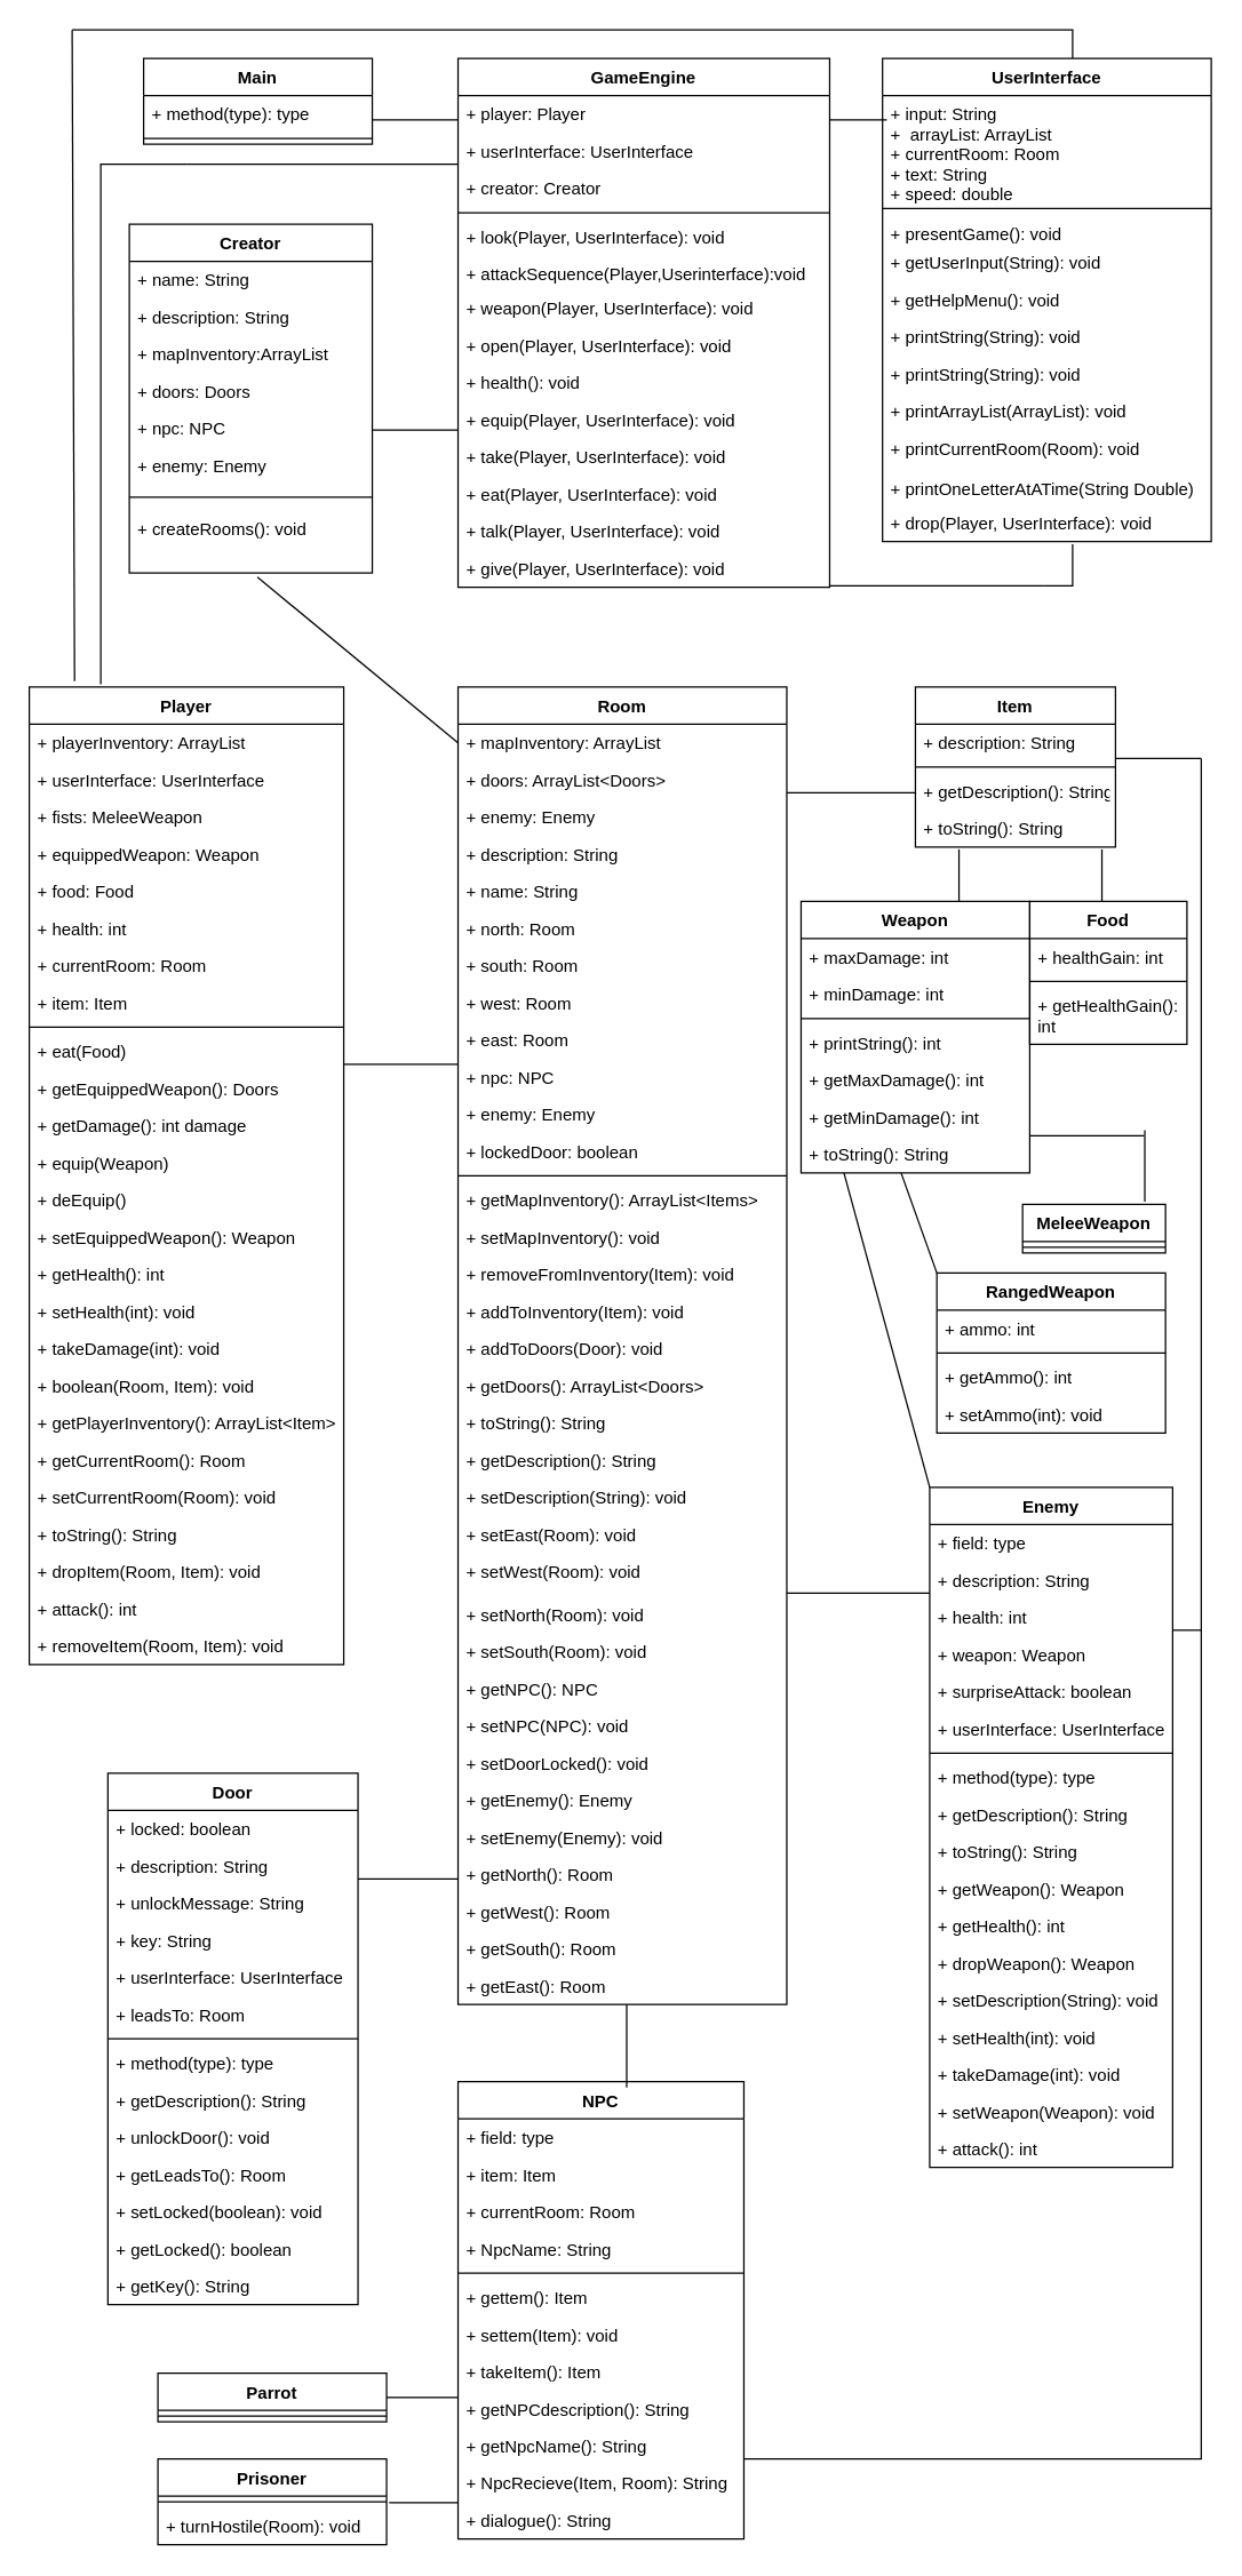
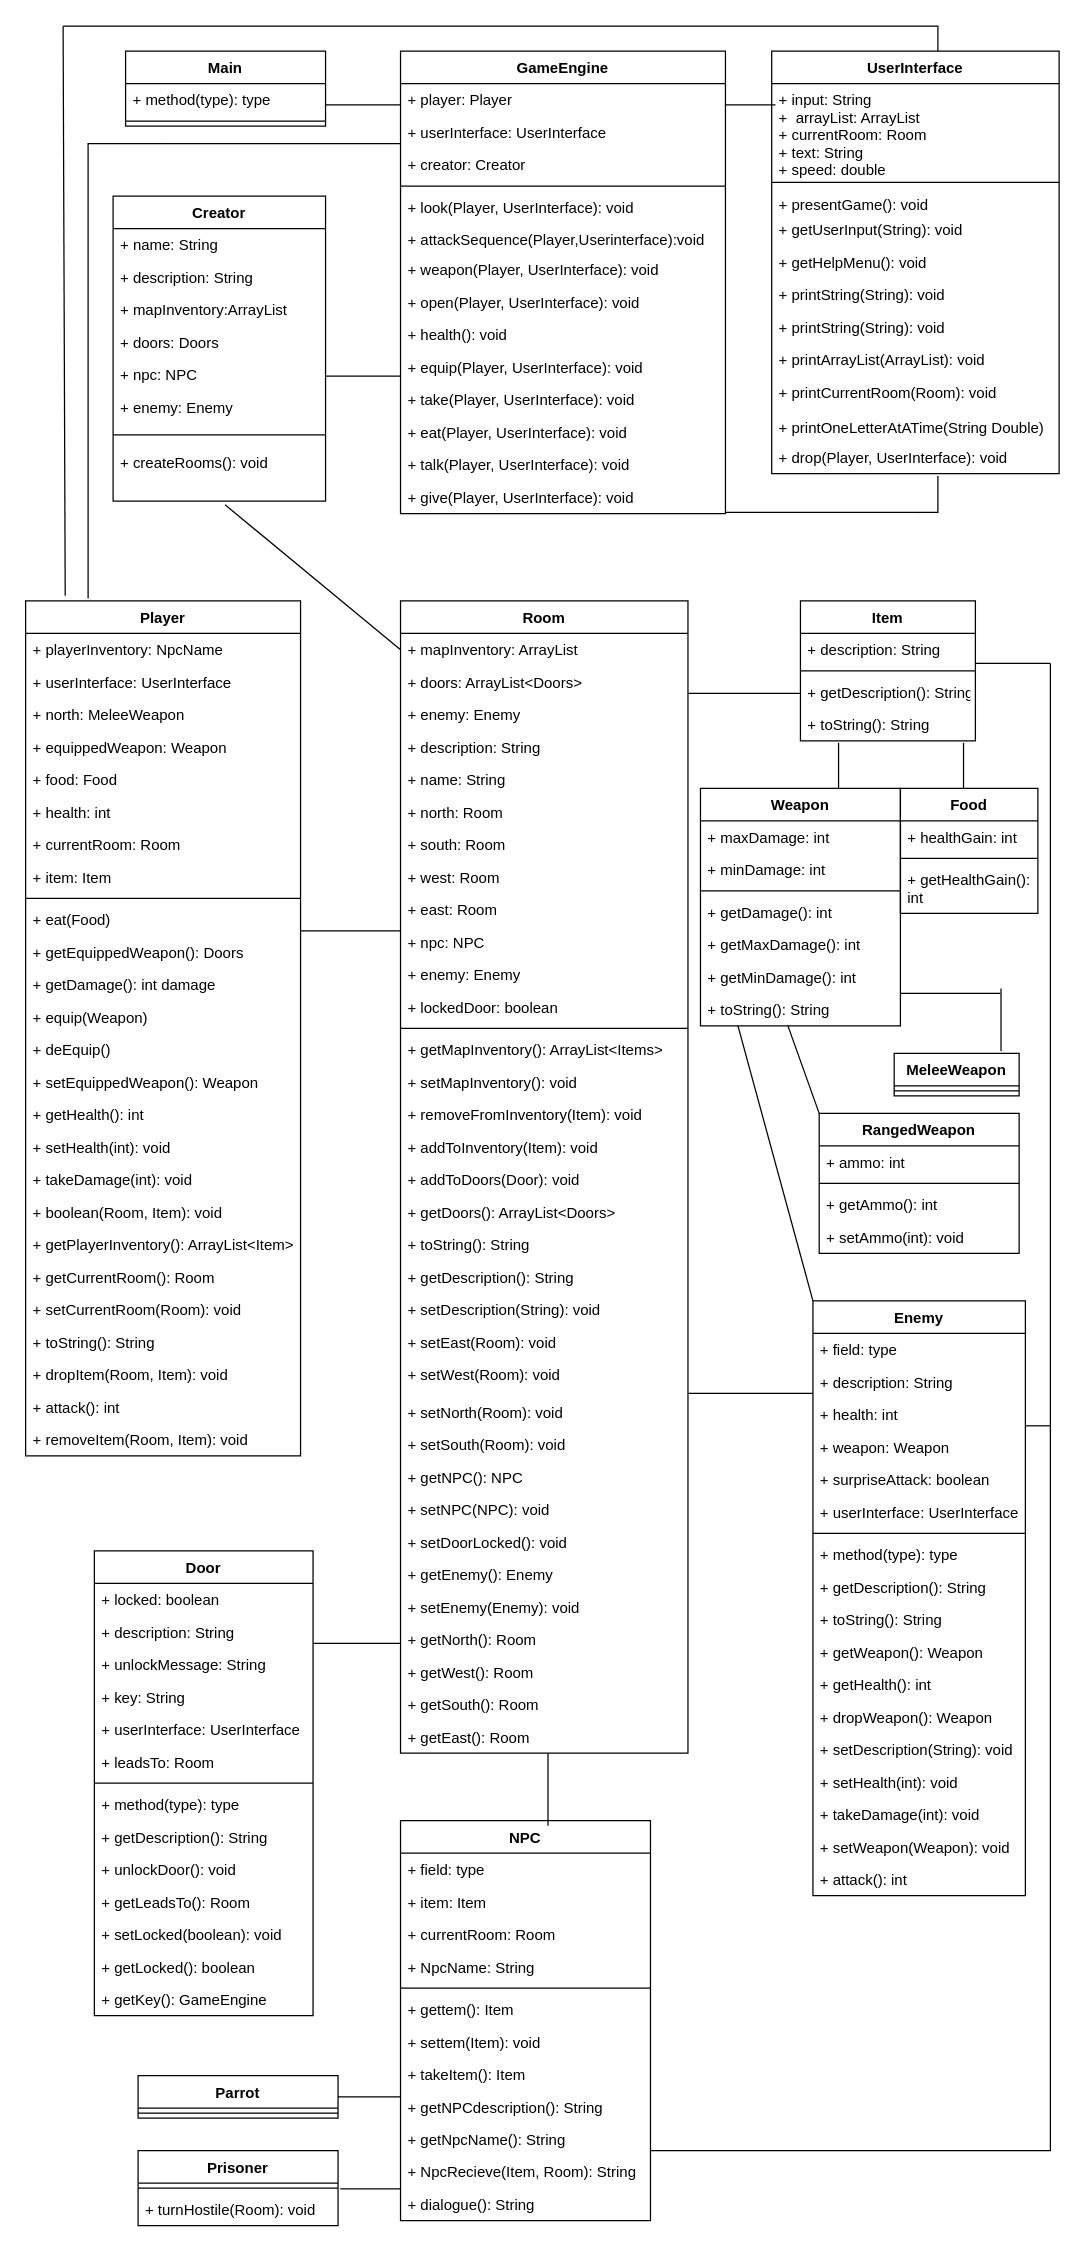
- <mxCell id="151" value="+ playerInventory: ArrayList" style="text;strokeColor=none;fillColor=none;align=left;verticalAlign=top;spacingLeft=4;spacingRight=4;overflow=hidden;rotatable=0;points=[[0,0.5],[1,0.5]];portConstraint=eastwest;" vertex="1" parent="150"><mxGeometry y="26" width="220" height="26" as="geometry" /></mxCell>
+ <mxCell id="151" value="+ playerInventory: NpcName" style="text;strokeColor=none;fillColor=none;align=left;verticalAlign=top;spacingLeft=4;spacingRight=4;overflow=hidden;rotatable=0;points=[[0,0.5],[1,0.5]];portConstraint=eastwest;" vertex="1" parent="150"><mxGeometry y="26" width="220" height="26" as="geometry" /></mxCell>
- <mxCell id="153" value="+ fists: MeleeWeapon" style="text;strokeColor=none;fillColor=none;align=left;verticalAlign=top;spacingLeft=4;spacingRight=4;overflow=hidden;rotatable=0;points=[[0,0.5],[1,0.5]];portConstraint=eastwest;" vertex="1" parent="150"><mxGeometry y="78" width="220" height="26" as="geometry" /></mxCell>
+ <mxCell id="153" value="+ north: MeleeWeapon" style="text;strokeColor=none;fillColor=none;align=left;verticalAlign=top;spacingLeft=4;spacingRight=4;overflow=hidden;rotatable=0;points=[[0,0.5],[1,0.5]];portConstraint=eastwest;" vertex="1" parent="150"><mxGeometry y="78" width="220" height="26" as="geometry" /></mxCell>
- <mxCell id="6" value="+ printString(): int" style="text;strokeColor=none;fillColor=none;align=left;verticalAlign=top;spacingLeft=4;spacingRight=4;overflow=hidden;rotatable=0;points=[[0,0.5],[1,0.5]];portConstraint=eastwest;" vertex="1" parent="2"><mxGeometry y="86" width="160" height="26" as="geometry" /></mxCell>
+ <mxCell id="6" value="+ getDamage(): int" style="text;strokeColor=none;fillColor=none;align=left;verticalAlign=top;spacingLeft=4;spacingRight=4;overflow=hidden;rotatable=0;points=[[0,0.5],[1,0.5]];portConstraint=eastwest;" vertex="1" parent="2"><mxGeometry y="86" width="160" height="26" as="geometry" /></mxCell>
- <mxCell id="98" value="+ getKey(): String" style="text;strokeColor=none;fillColor=none;align=left;verticalAlign=top;spacingLeft=4;spacingRight=4;overflow=hidden;rotatable=0;points=[[0,0.5],[1,0.5]];portConstraint=eastwest;" vertex="1" parent="84"><mxGeometry y="346" width="175" height="26" as="geometry" /></mxCell>
+ <mxCell id="98" value="+ getKey(): GameEngine" style="text;strokeColor=none;fillColor=none;align=left;verticalAlign=top;spacingLeft=4;spacingRight=4;overflow=hidden;rotatable=0;points=[[0,0.5],[1,0.5]];portConstraint=eastwest;" vertex="1" parent="84"><mxGeometry y="346" width="175" height="26" as="geometry" /></mxCell>
